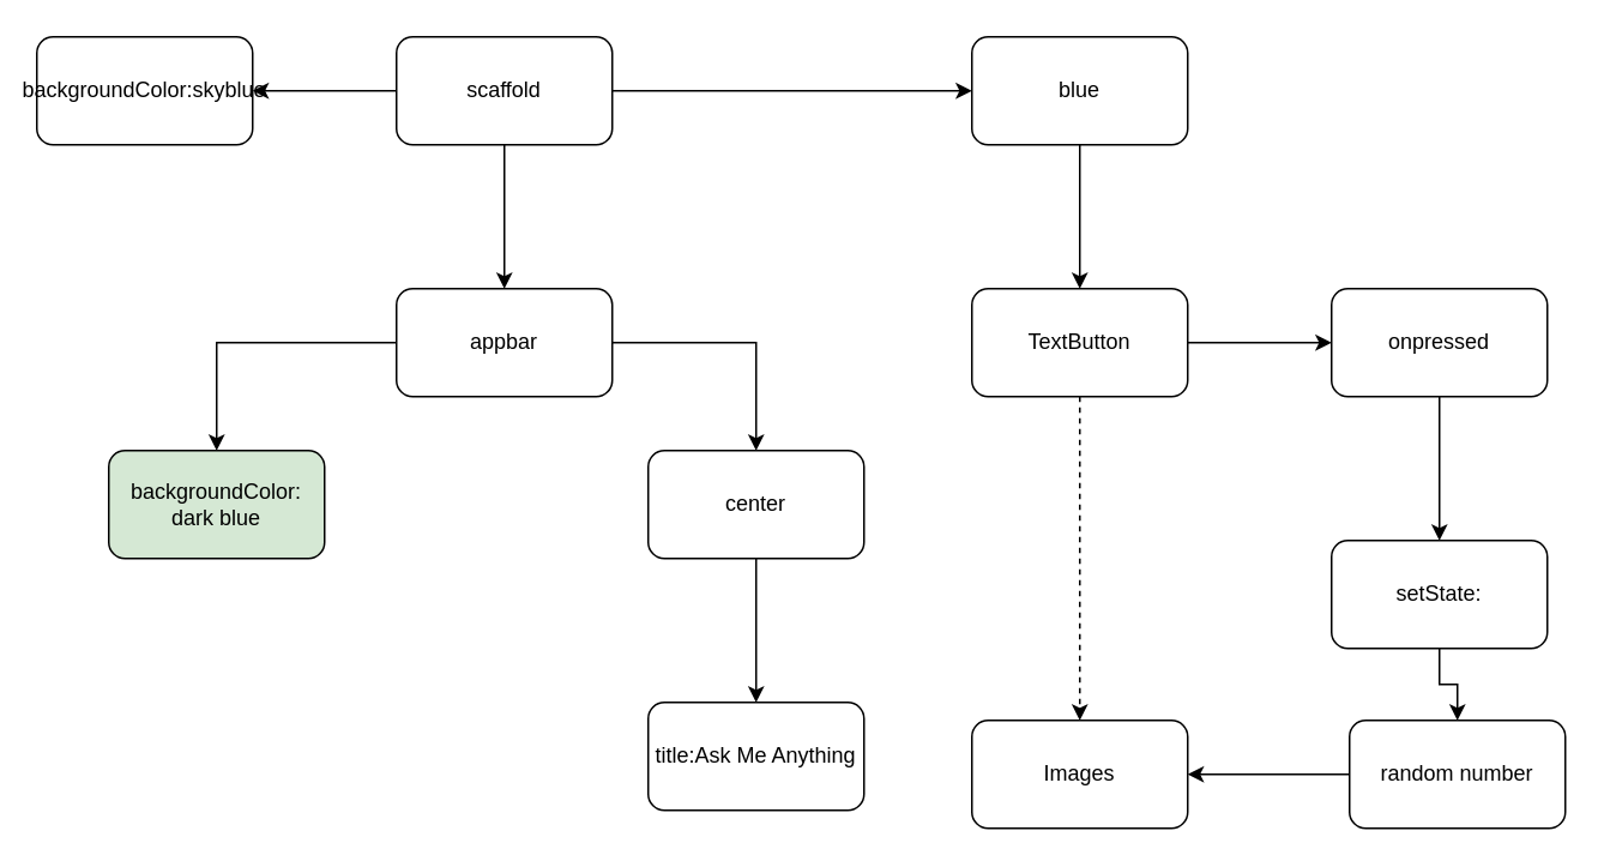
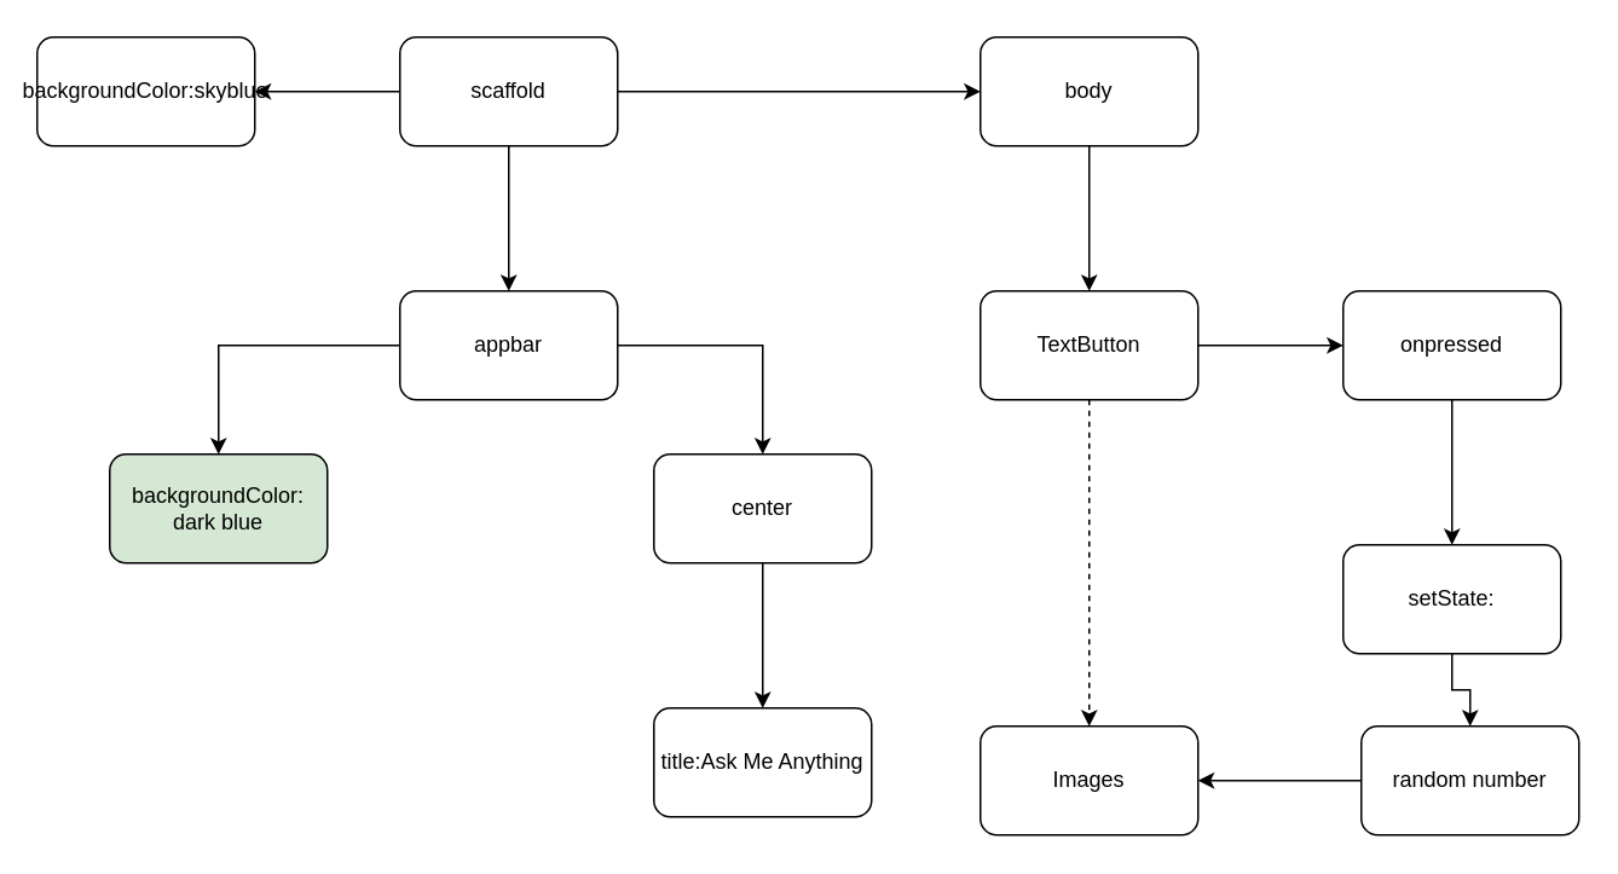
- <mxCell id="15" value="blue" style="whiteSpace=wrap;html=1;rounded=1;" vertex="1" parent="1"><mxGeometry x="540" y="20" width="120" height="60" as="geometry" /></mxCell>
+ <mxCell id="15" value="body" style="whiteSpace=wrap;html=1;rounded=1;" vertex="1" parent="1"><mxGeometry x="540" y="20" width="120" height="60" as="geometry" /></mxCell>
